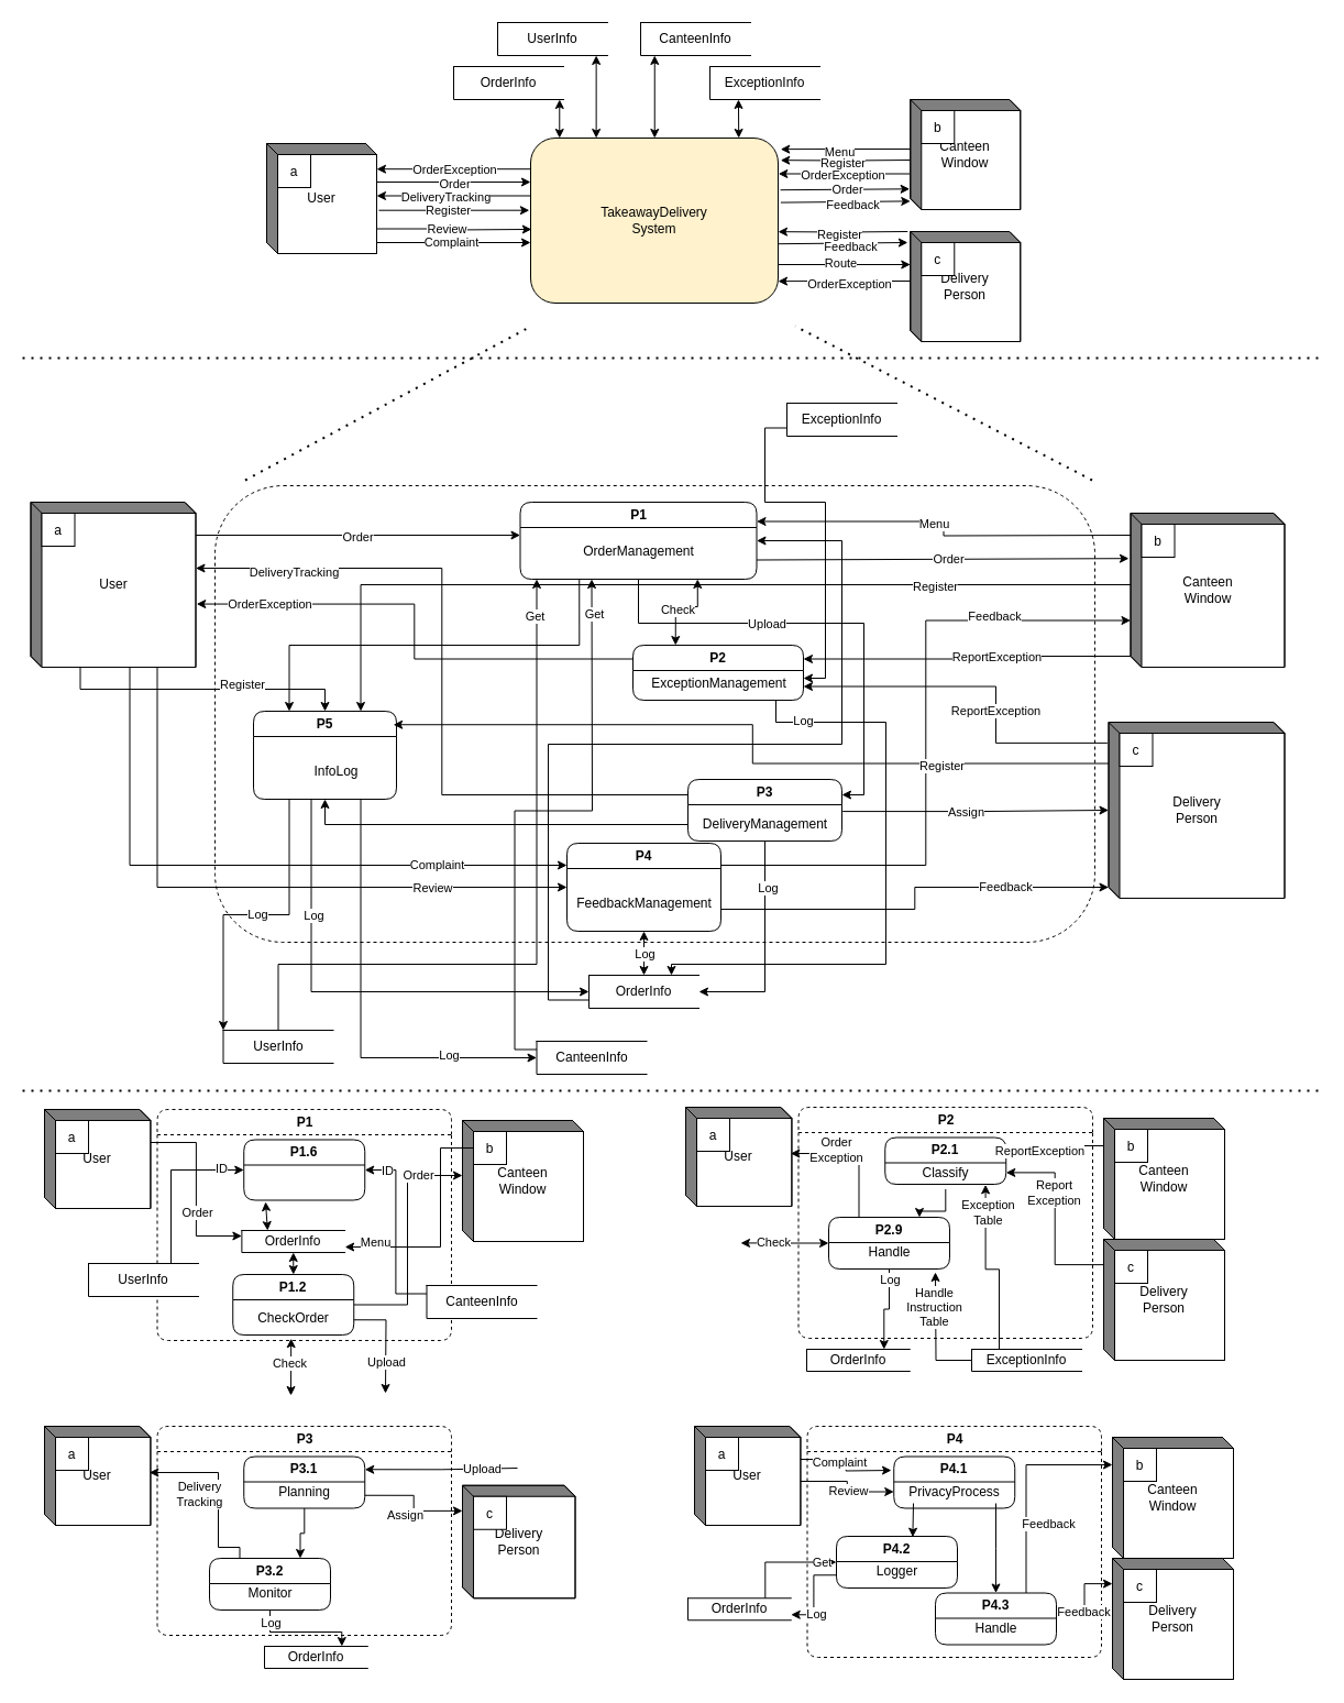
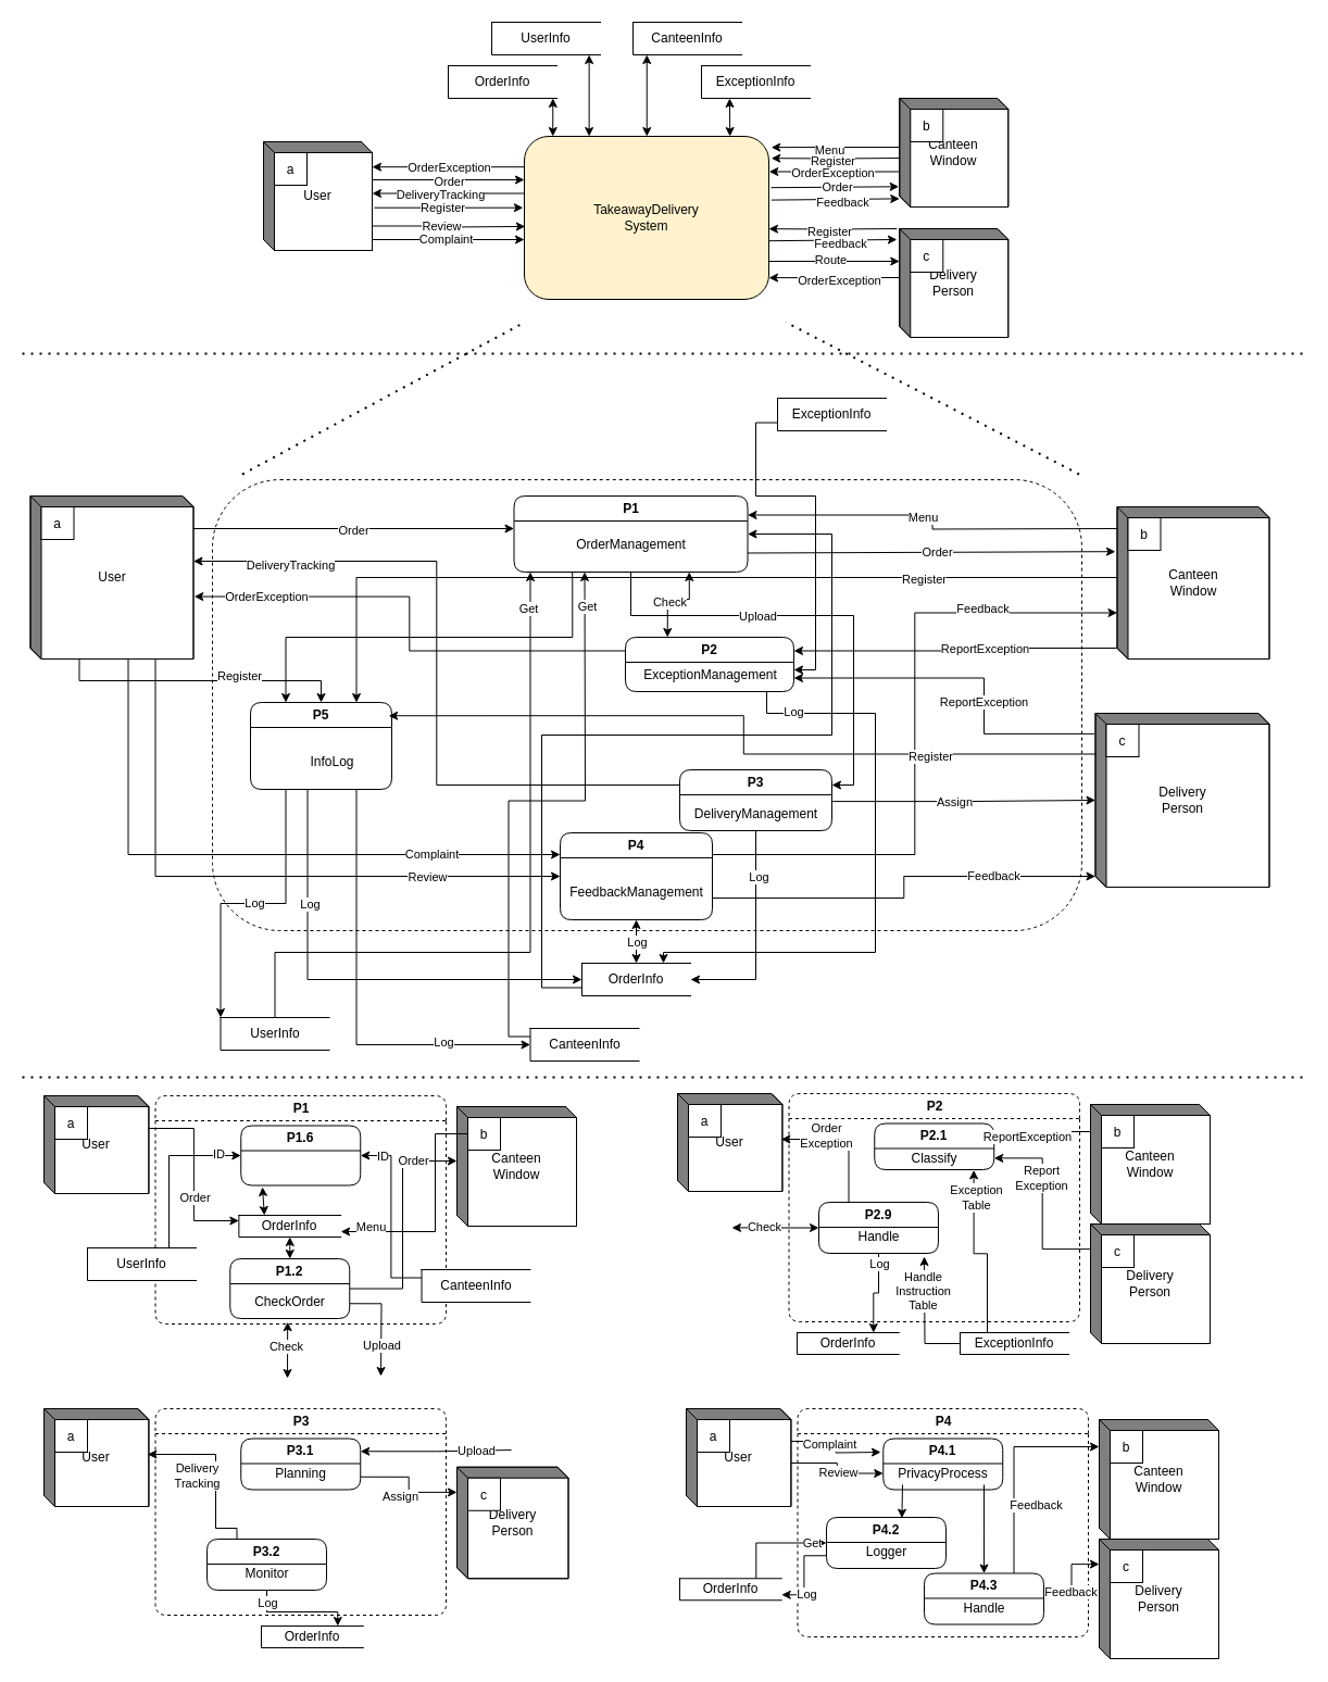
- <mxCell id="146" style="edgeStyle=orthogonalEdgeStyle;rounded=0;orthogonalLoop=1;jettySize=auto;html=1;entryX=0.5;entryY=1;entryDx=0;entryDy=0;" parent="1" source="85" target="110" edge="1"><mxGeometry relative="1" as="geometry"><mxPoint x="347.5" y="749" as="targetPoint" /></mxGeometry></mxCell>
- <mxCell id="156" style="edgeStyle=orthogonalEdgeStyle;rounded=0;orthogonalLoop=1;jettySize=auto;html=1;entryX=0.75;entryY=0;entryDx=0;entryDy=0;" parent="149" source="151" target="154" edge="1"><mxGeometry relative="1" as="geometry" /></mxCell>
- <mxCell id="184" style="edgeStyle=orthogonalEdgeStyle;rounded=0;orthogonalLoop=1;jettySize=auto;html=1;entryX=0.75;entryY=0;entryDx=0;entryDy=0;" parent="177" source="181" target="182" edge="1"><mxGeometry relative="1" as="geometry" /></mxCell>
